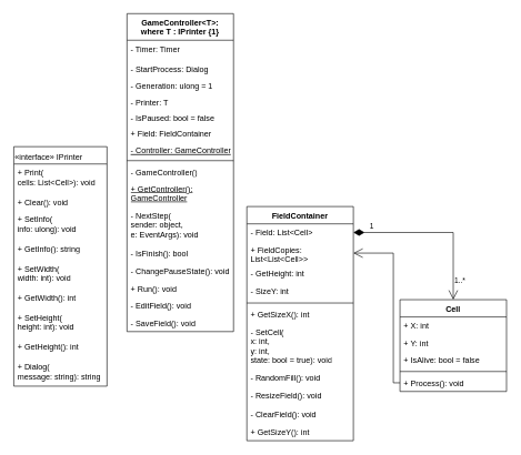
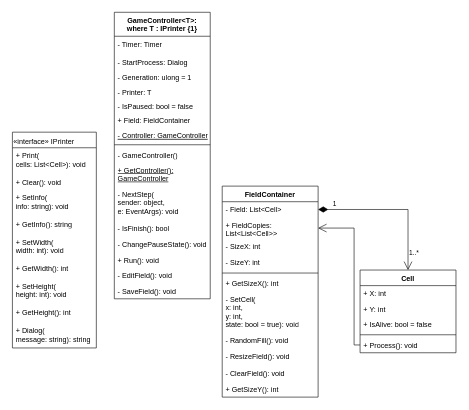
- <mxCell id="30" value="+ SetInfo(&#10;info: ulong): void" style="text;strokeColor=none;fillColor=none;align=left;verticalAlign=top;spacingLeft=4;spacingRight=4;overflow=hidden;rotatable=0;points=[[0,0.5],[1,0.5]];portConstraint=eastwest;whiteSpace=wrap;" parent="27" vertex="1"><mxGeometry y="96" width="140" height="44" as="geometry" /></mxCell>
+ <mxCell id="30" value="+ SetInfo(&#10;info: string): void" style="text;strokeColor=none;fillColor=none;align=left;verticalAlign=top;spacingLeft=4;spacingRight=4;overflow=hidden;rotatable=0;points=[[0,0.5],[1,0.5]];portConstraint=eastwest;whiteSpace=wrap;" parent="27" vertex="1"><mxGeometry y="96" width="140" height="44" as="geometry" /></mxCell>
- <mxCell id="40" value="- GetHeight: int" style="text;strokeColor=none;fillColor=none;align=left;verticalAlign=top;spacingLeft=4;spacingRight=4;overflow=hidden;rotatable=0;points=[[0,0.5],[1,0.5]];portConstraint=eastwest;" parent="37" vertex="1"><mxGeometry y="88" width="160" height="26" as="geometry" /></mxCell>
+ <mxCell id="40" value="- SizeX: int" style="text;strokeColor=none;fillColor=none;align=left;verticalAlign=top;spacingLeft=4;spacingRight=4;overflow=hidden;rotatable=0;points=[[0,0.5],[1,0.5]];portConstraint=eastwest;" parent="37" vertex="1"><mxGeometry y="88" width="160" height="26" as="geometry" /></mxCell>
